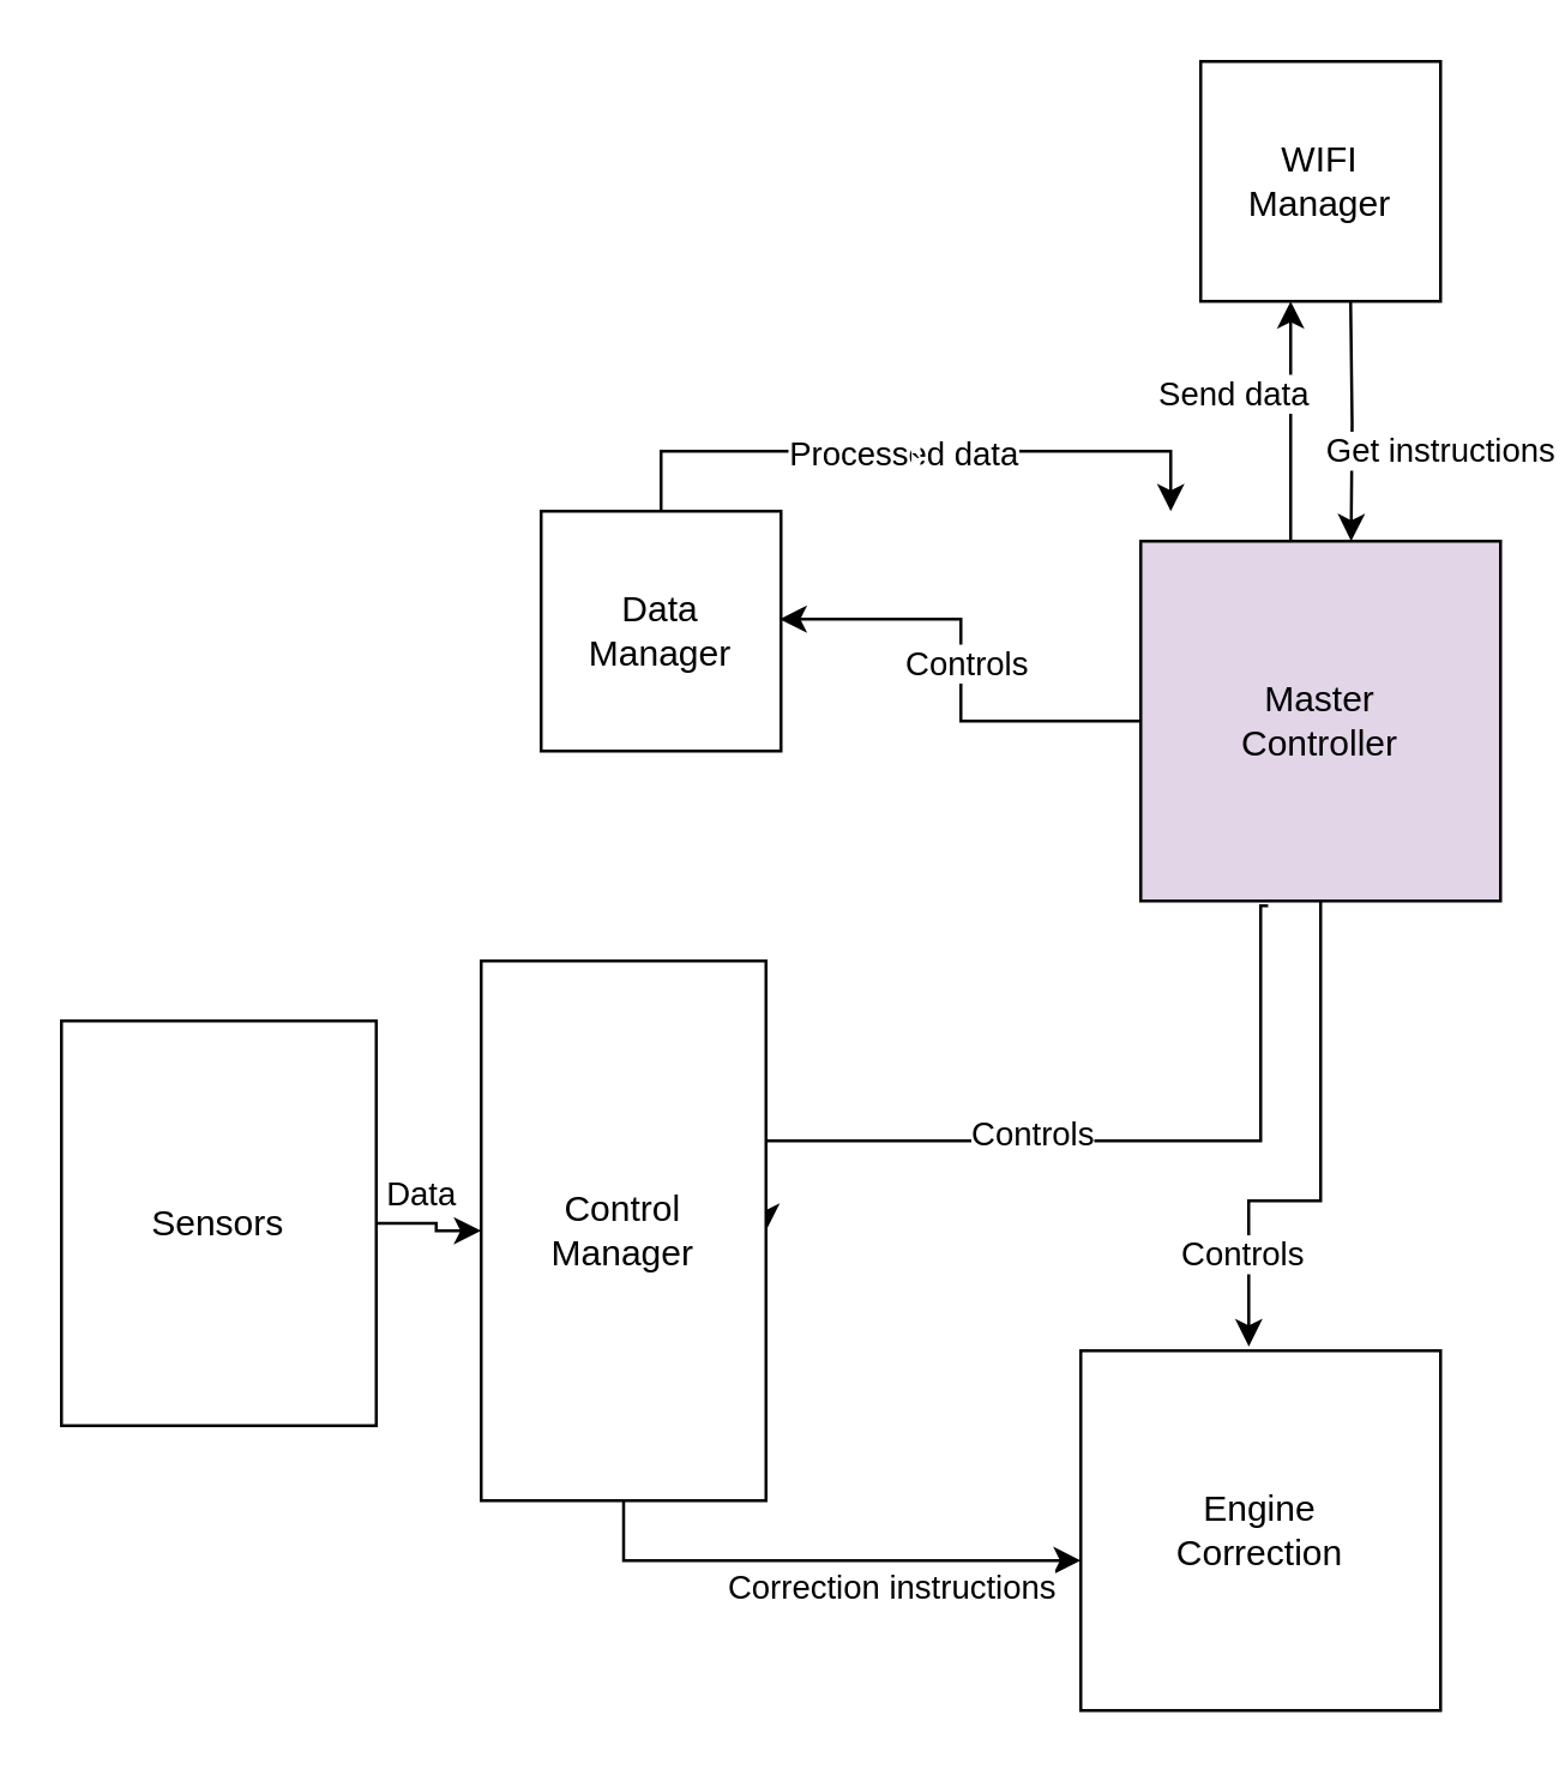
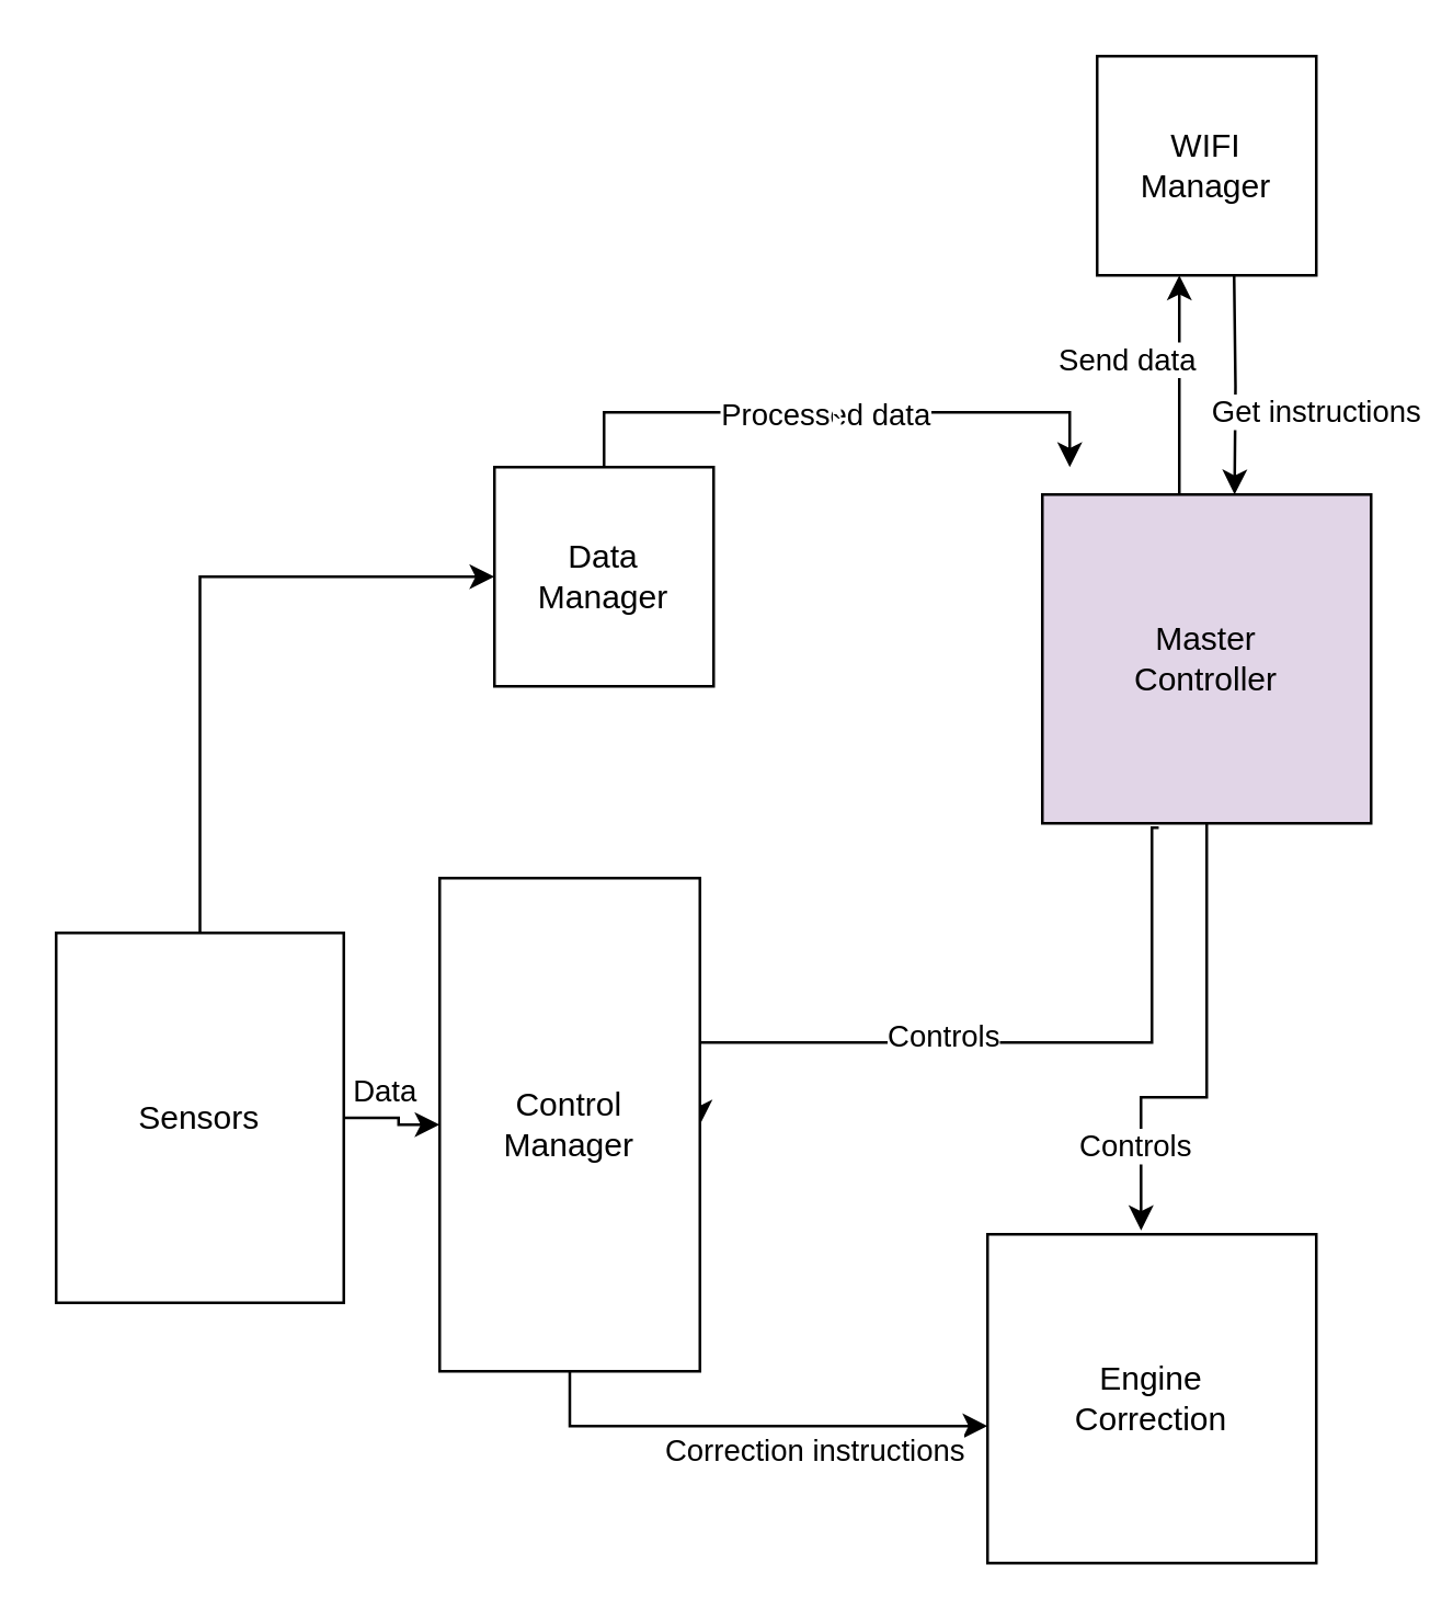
+ <mxCell id="7" style="edgeStyle=orthogonalEdgeStyle;rounded=0;orthogonalLoop=1;jettySize=auto;html=1;entryX=0;entryY=0.5;entryDx=0;entryDy=0;exitX=0.5;exitY=0;exitDx=0;exitDy=0;" edge="1" parent="1" source="10" target="14"><mxGeometry relative="1" as="geometry" /></mxCell>
- <mxCell id="22" style="edgeStyle=orthogonalEdgeStyle;rounded=0;orthogonalLoop=1;jettySize=auto;html=1;exitX=0;exitY=0.5;exitDx=0;exitDy=0;entryX=0.994;entryY=0.45;entryDx=0;entryDy=0;entryPerimeter=0;" edge="1" parent="1" source="5" target="14"><mxGeometry relative="1" as="geometry" /></mxCell>
- <mxCell id="23" value="Controls" style="edgeLabel;html=1;align=center;verticalAlign=middle;resizable=0;points=[];" vertex="1" connectable="0" parent="22"><mxGeometry x="0.042" y="-1" relative="1" as="geometry"><mxPoint as="offset" /></mxGeometry></mxCell>
